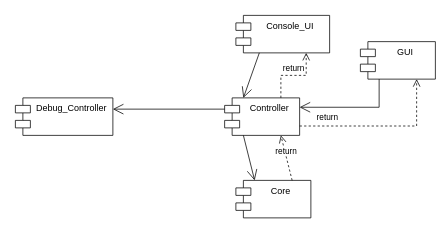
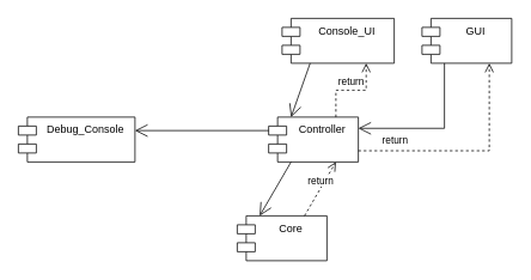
- <mxCell id="4" value="GUI" style="shape=module;align=left;spacingLeft=20;align=center;verticalAlign=top;whiteSpace=wrap;html=1;" parent="1" vertex="1"><mxGeometry x="480" y="55" width="100" height="50" as="geometry" /></mxCell>
+ <mxCell id="4" value="GUI" style="shape=module;align=left;spacingLeft=20;align=center;verticalAlign=top;whiteSpace=wrap;html=1;" parent="1" vertex="1"><mxGeometry x="470" y="20" width="100" height="50" as="geometry" /></mxCell>
- <mxCell id="5" value="Debug_Controller" style="shape=module;align=left;spacingLeft=20;align=center;verticalAlign=top;whiteSpace=wrap;html=1;" parent="1" vertex="1"><mxGeometry x="20" y="130" width="130" height="50" as="geometry" /></mxCell>
+ <mxCell id="5" value="Debug_Console" style="shape=module;align=left;spacingLeft=20;align=center;verticalAlign=top;whiteSpace=wrap;html=1;" parent="1" vertex="1"><mxGeometry x="20" y="130" width="130" height="50" as="geometry" /></mxCell>
- <mxCell id="11" value="Core" style="shape=module;align=left;spacingLeft=20;align=center;verticalAlign=top;whiteSpace=wrap;html=1;" parent="1" vertex="1"><mxGeometry x="314" y="240" width="100" height="50" as="geometry" /></mxCell>
+ <mxCell id="11" value="Core" style="shape=module;align=left;spacingLeft=20;align=center;verticalAlign=top;whiteSpace=wrap;html=1;" parent="1" vertex="1"><mxGeometry x="264" y="240" width="100" height="50" as="geometry" /></mxCell>
